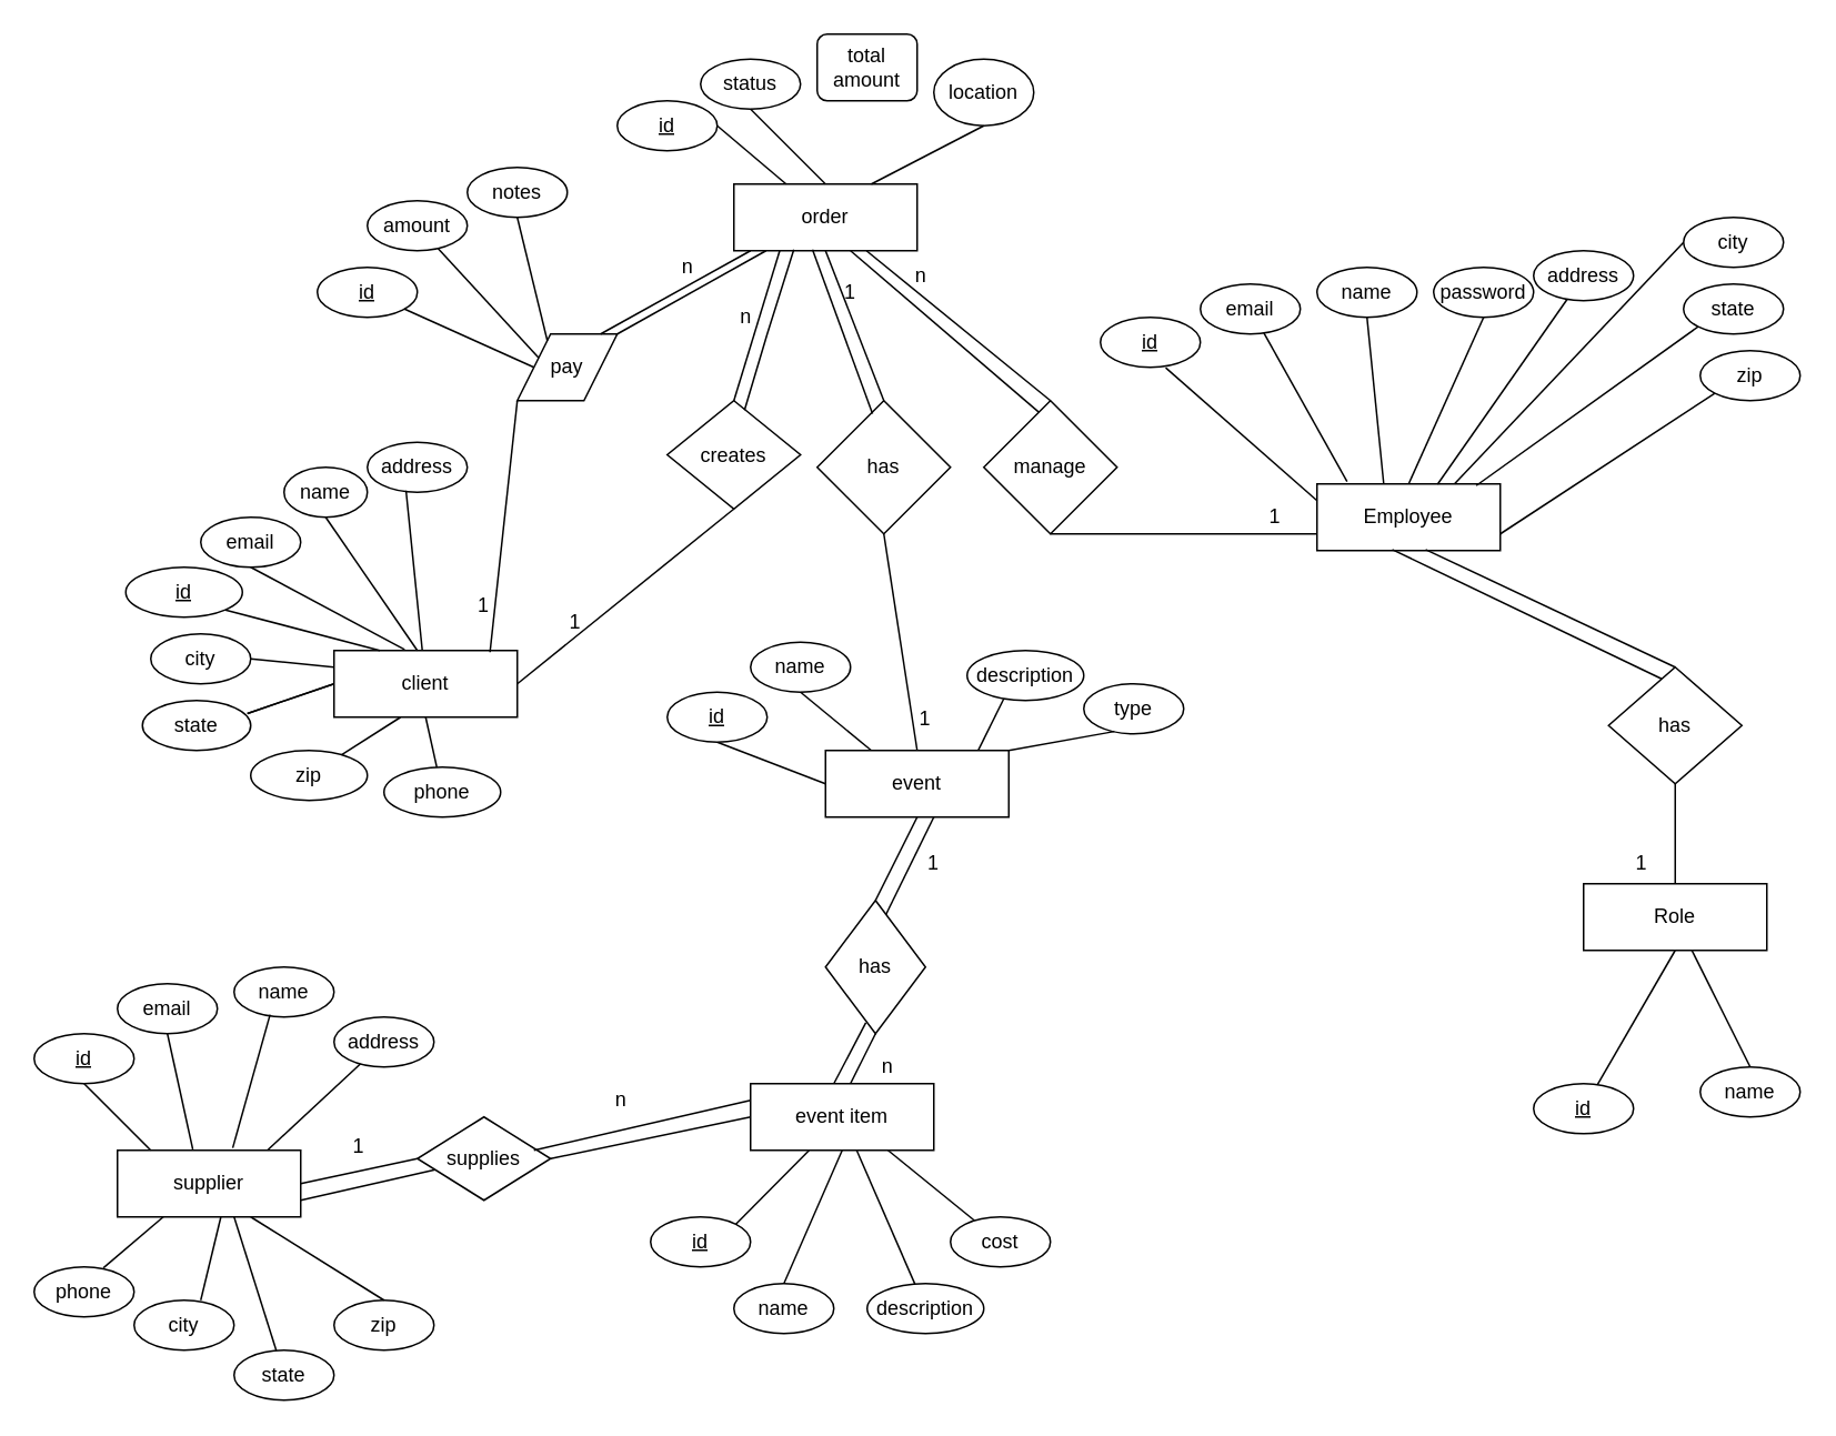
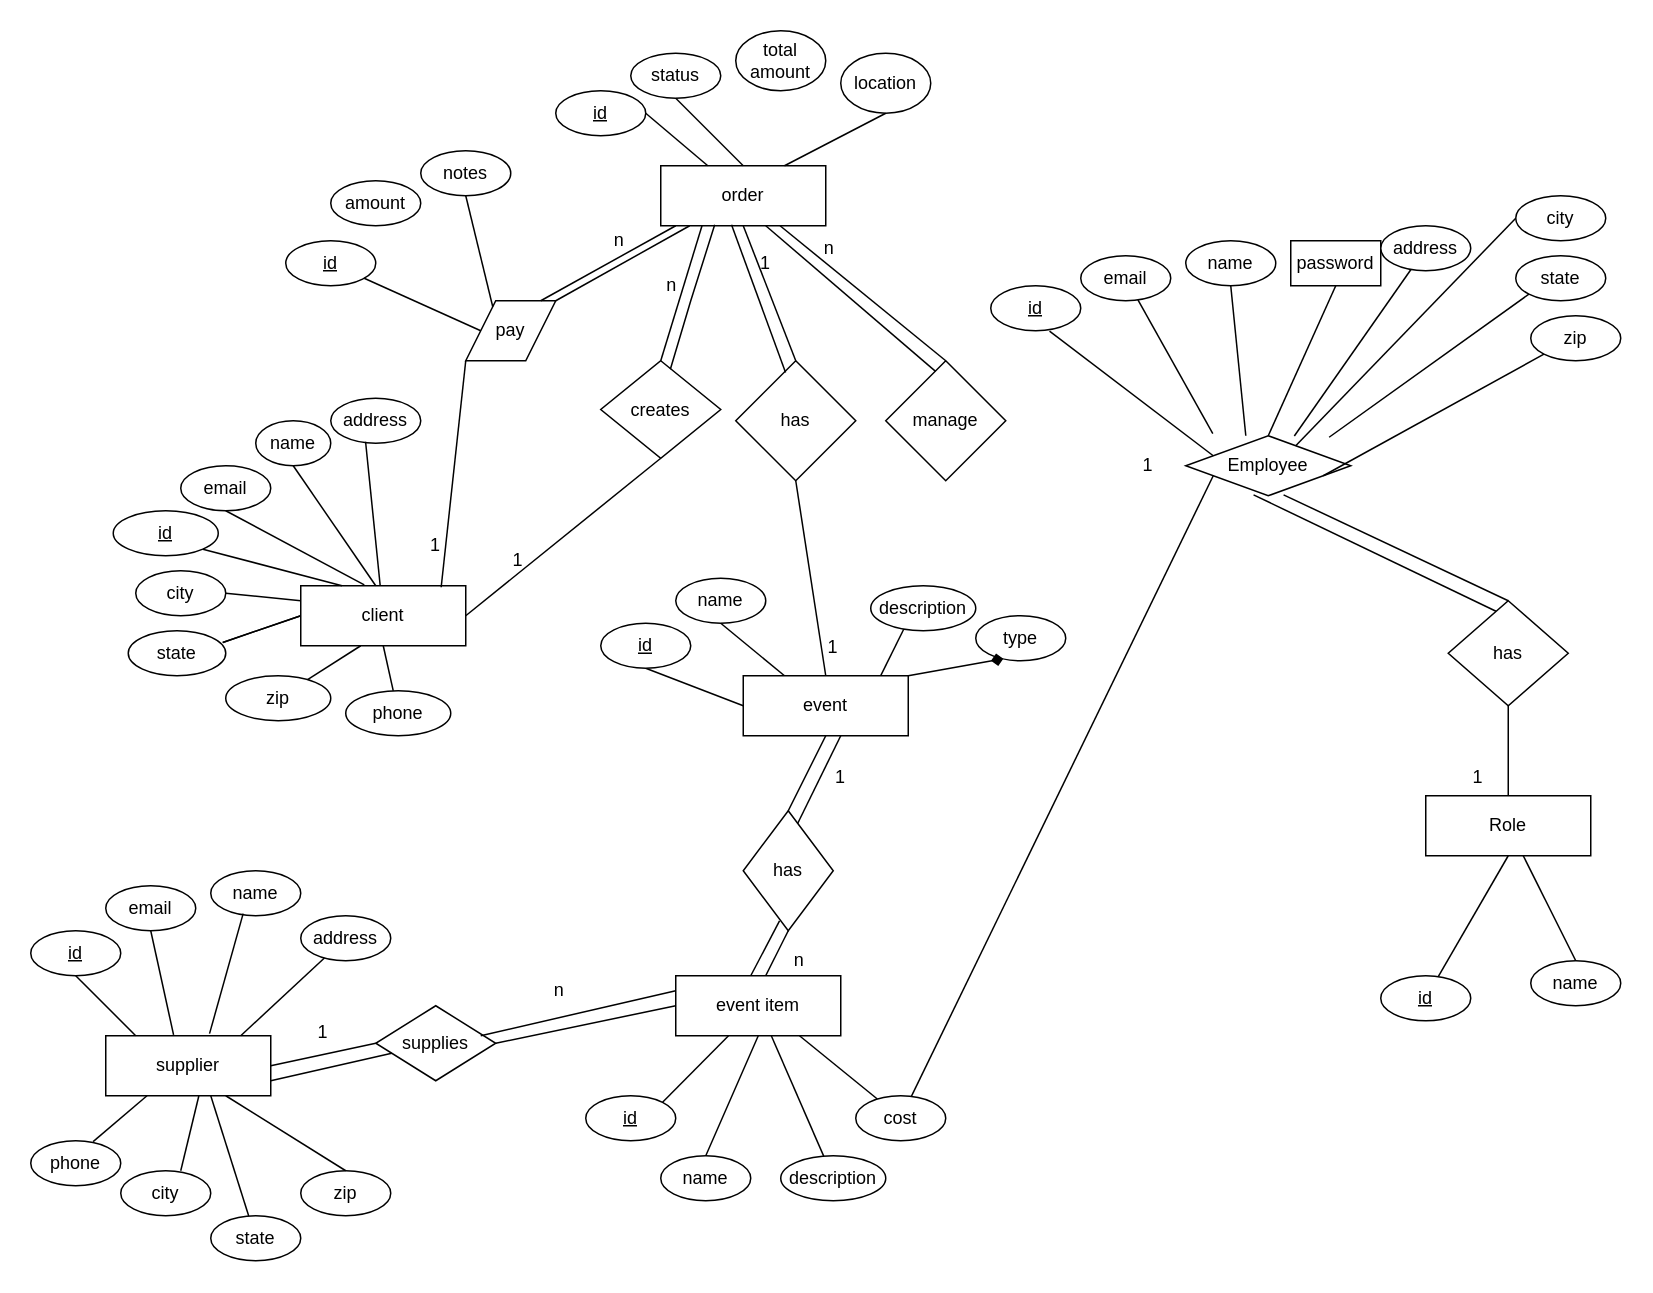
- <mxCell id="99" value="total amount" style="whiteSpace=wrap;html=1;rounded=1;" vertex="1" parent="1"><mxGeometry x="490" y="20" width="60" height="40" as="geometry" /></mxCell>
+ <mxCell id="99" value="total amount" style="ellipse;whiteSpace=wrap;html=1;" vertex="1" parent="1"><mxGeometry x="490" y="20" width="60" height="40" as="geometry" /></mxCell>
- <mxCell id="81" value="password" style="ellipse;whiteSpace=wrap;html=1;" vertex="1" parent="1"><mxGeometry x="860" y="160" width="60" height="30" as="geometry" /></mxCell>
+ <mxCell id="81" value="password" style="whiteSpace=wrap;html=1;rounded=0;" vertex="1" parent="1"><mxGeometry x="860" y="160" width="60" height="30" as="geometry" /></mxCell>
- <mxCell id="111" value="" style="endArrow=none;html=1;rounded=0;entryX=0;entryY=0.25;entryDx=0;entryDy=0;" edge="1" parent="1" source="108" target="104"><mxGeometry width="50" height="50" relative="1" as="geometry"><mxPoint x="280" y="150" as="sourcePoint" /><mxPoint x="330" y="220" as="targetPoint" /></mxGeometry></mxCell>
- <mxCell id="34" value="Employee" style="rounded=0;whiteSpace=wrap;html=1;" vertex="1" parent="1"><mxGeometry x="790" y="290" width="110" height="40" as="geometry" /></mxCell>
+ <mxCell id="34" value="Employee" style="rhombus;whiteSpace=wrap;html=1;" vertex="1" parent="1"><mxGeometry x="790" y="290" width="110" height="40" as="geometry" /></mxCell>
- <mxCell id="97" value="" style="endArrow=none;html=1;rounded=0;entryX=0.5;entryY=1;entryDx=0;entryDy=0;exitX=0;exitY=0.75;exitDx=0;exitDy=0;" edge="1" parent="1" source="34" target="95"><mxGeometry width="50" height="50" relative="1" as="geometry"><mxPoint x="800" y="310" as="sourcePoint" /><mxPoint x="709.18" y="230.21" as="targetPoint" /></mxGeometry></mxCell>
+ <mxCell id="97" value="" style="endArrow=none;html=1;rounded=0;exitX=0;exitY=0.75;exitDx=0;exitDy=0;" edge="1" parent="1" source="34" target="58"><mxGeometry width="50" height="50" relative="1" as="geometry"><mxPoint x="800" y="310" as="sourcePoint" /><mxPoint x="709.18" y="230.21" as="targetPoint" /></mxGeometry></mxCell>
- <mxCell id="28" value="" style="endArrow=none;html=1;rounded=0;entryX=0.307;entryY=0.953;entryDx=0;entryDy=0;entryPerimeter=0;exitX=1;exitY=0;exitDx=0;exitDy=0;" edge="1" parent="1" source="63" target="27"><mxGeometry width="50" height="50" relative="1" as="geometry"><mxPoint x="700" y="430" as="sourcePoint" /><mxPoint x="760" y="430" as="targetPoint" /></mxGeometry></mxCell>
+ <mxCell id="28" value="" style="endArrow=diamond;html=1;rounded=0;entryX=0.307;entryY=0.953;entryDx=0;entryDy=0;entryPerimeter=0;exitX=1;exitY=0;exitDx=0;exitDy=0;" edge="1" parent="1" source="63" target="27"><mxGeometry width="50" height="50" relative="1" as="geometry"><mxPoint x="700" y="430" as="sourcePoint" /><mxPoint x="760" y="430" as="targetPoint" /></mxGeometry></mxCell>
